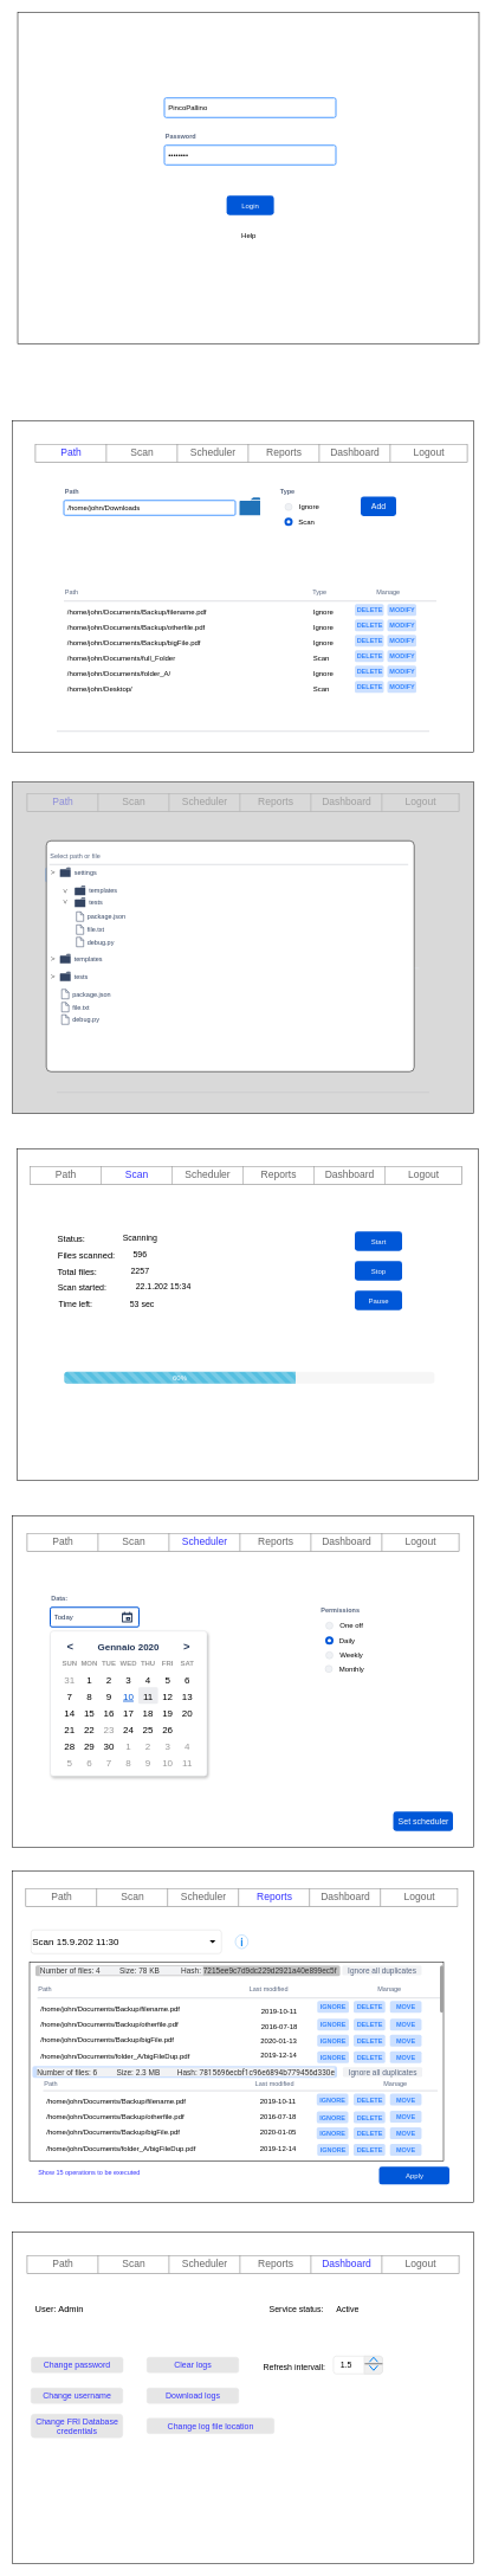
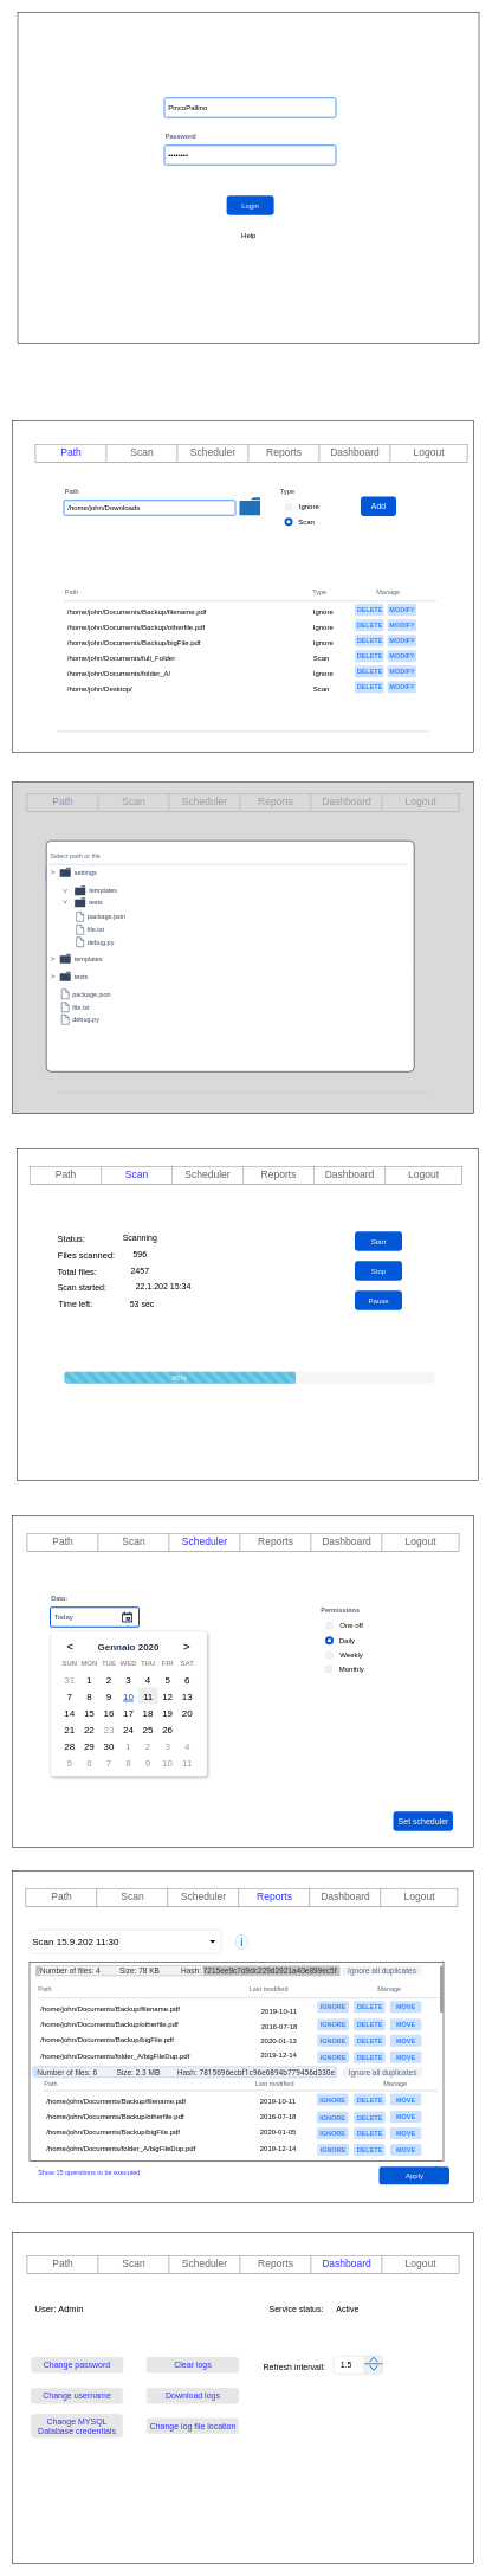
- <mxCell id="43" value="2257" style="text;html=1;strokeColor=none;fillColor=none;align=center;verticalAlign=middle;whiteSpace=wrap;rounded=0;glass=0;fontFamily=Helvetica;fontSize=14;fontColor=#000000;" parent="1" vertex="1"><mxGeometry x="216" y="2136" width="40" height="20" as="geometry" /></mxCell>
+ <mxCell id="43" value="2457" style="text;html=1;strokeColor=none;fillColor=none;align=center;verticalAlign=middle;whiteSpace=wrap;rounded=0;glass=0;fontFamily=Helvetica;fontSize=14;fontColor=#000000;" parent="1" vertex="1"><mxGeometry x="216" y="2136" width="40" height="20" as="geometry" /></mxCell>
- <mxCell id="154" value="&lt;font color=&quot;#3333ff&quot; style=&quot;font-size: 14px&quot;&gt;Change FRI Database credentials&lt;br&gt;&lt;/font&gt;" style="rounded=1;html=1;shadow=0;dashed=0;whiteSpace=wrap;fontSize=10;fillColor=#E6E6E6;align=center;strokeColor=#E6E6E6;fontColor=#333333;" parent="1" vertex="1"><mxGeometry x="51.5" y="4078" width="155" height="40" as="geometry" /></mxCell>
+ <mxCell id="154" value="&lt;font color=&quot;#3333ff&quot; style=&quot;font-size: 14px&quot;&gt;Change MYSQL Database credentials&lt;br&gt;&lt;/font&gt;" style="rounded=1;html=1;shadow=0;dashed=0;whiteSpace=wrap;fontSize=10;fillColor=#E6E6E6;align=center;strokeColor=#E6E6E6;fontColor=#333333;" parent="1" vertex="1"><mxGeometry x="51.5" y="4078" width="155" height="40" as="geometry" /></mxCell>
- <mxCell id="155" value="&lt;font color=&quot;#3333ff&quot; style=&quot;font-size: 14px&quot;&gt;Change log file location&lt;/font&gt;" style="rounded=1;html=1;shadow=0;dashed=0;whiteSpace=wrap;fontSize=10;fillColor=#E6E6E6;align=center;strokeColor=#E6E6E6;fontColor=#333333;" parent="1" vertex="1"><mxGeometry x="247.5" y="4085" width="215" height="26" as="geometry" /></mxCell>
+ <mxCell id="155" value="&lt;font color=&quot;#3333ff&quot; style=&quot;font-size: 14px&quot;&gt;Change log file location&lt;/font&gt;" style="rounded=1;html=1;shadow=0;dashed=0;whiteSpace=wrap;fontSize=10;fillColor=#E6E6E6;align=center;strokeColor=#E6E6E6;fontColor=#333333;" parent="1" vertex="1"><mxGeometry x="247.5" y="4085" width="155" height="26" as="geometry" /></mxCell>
